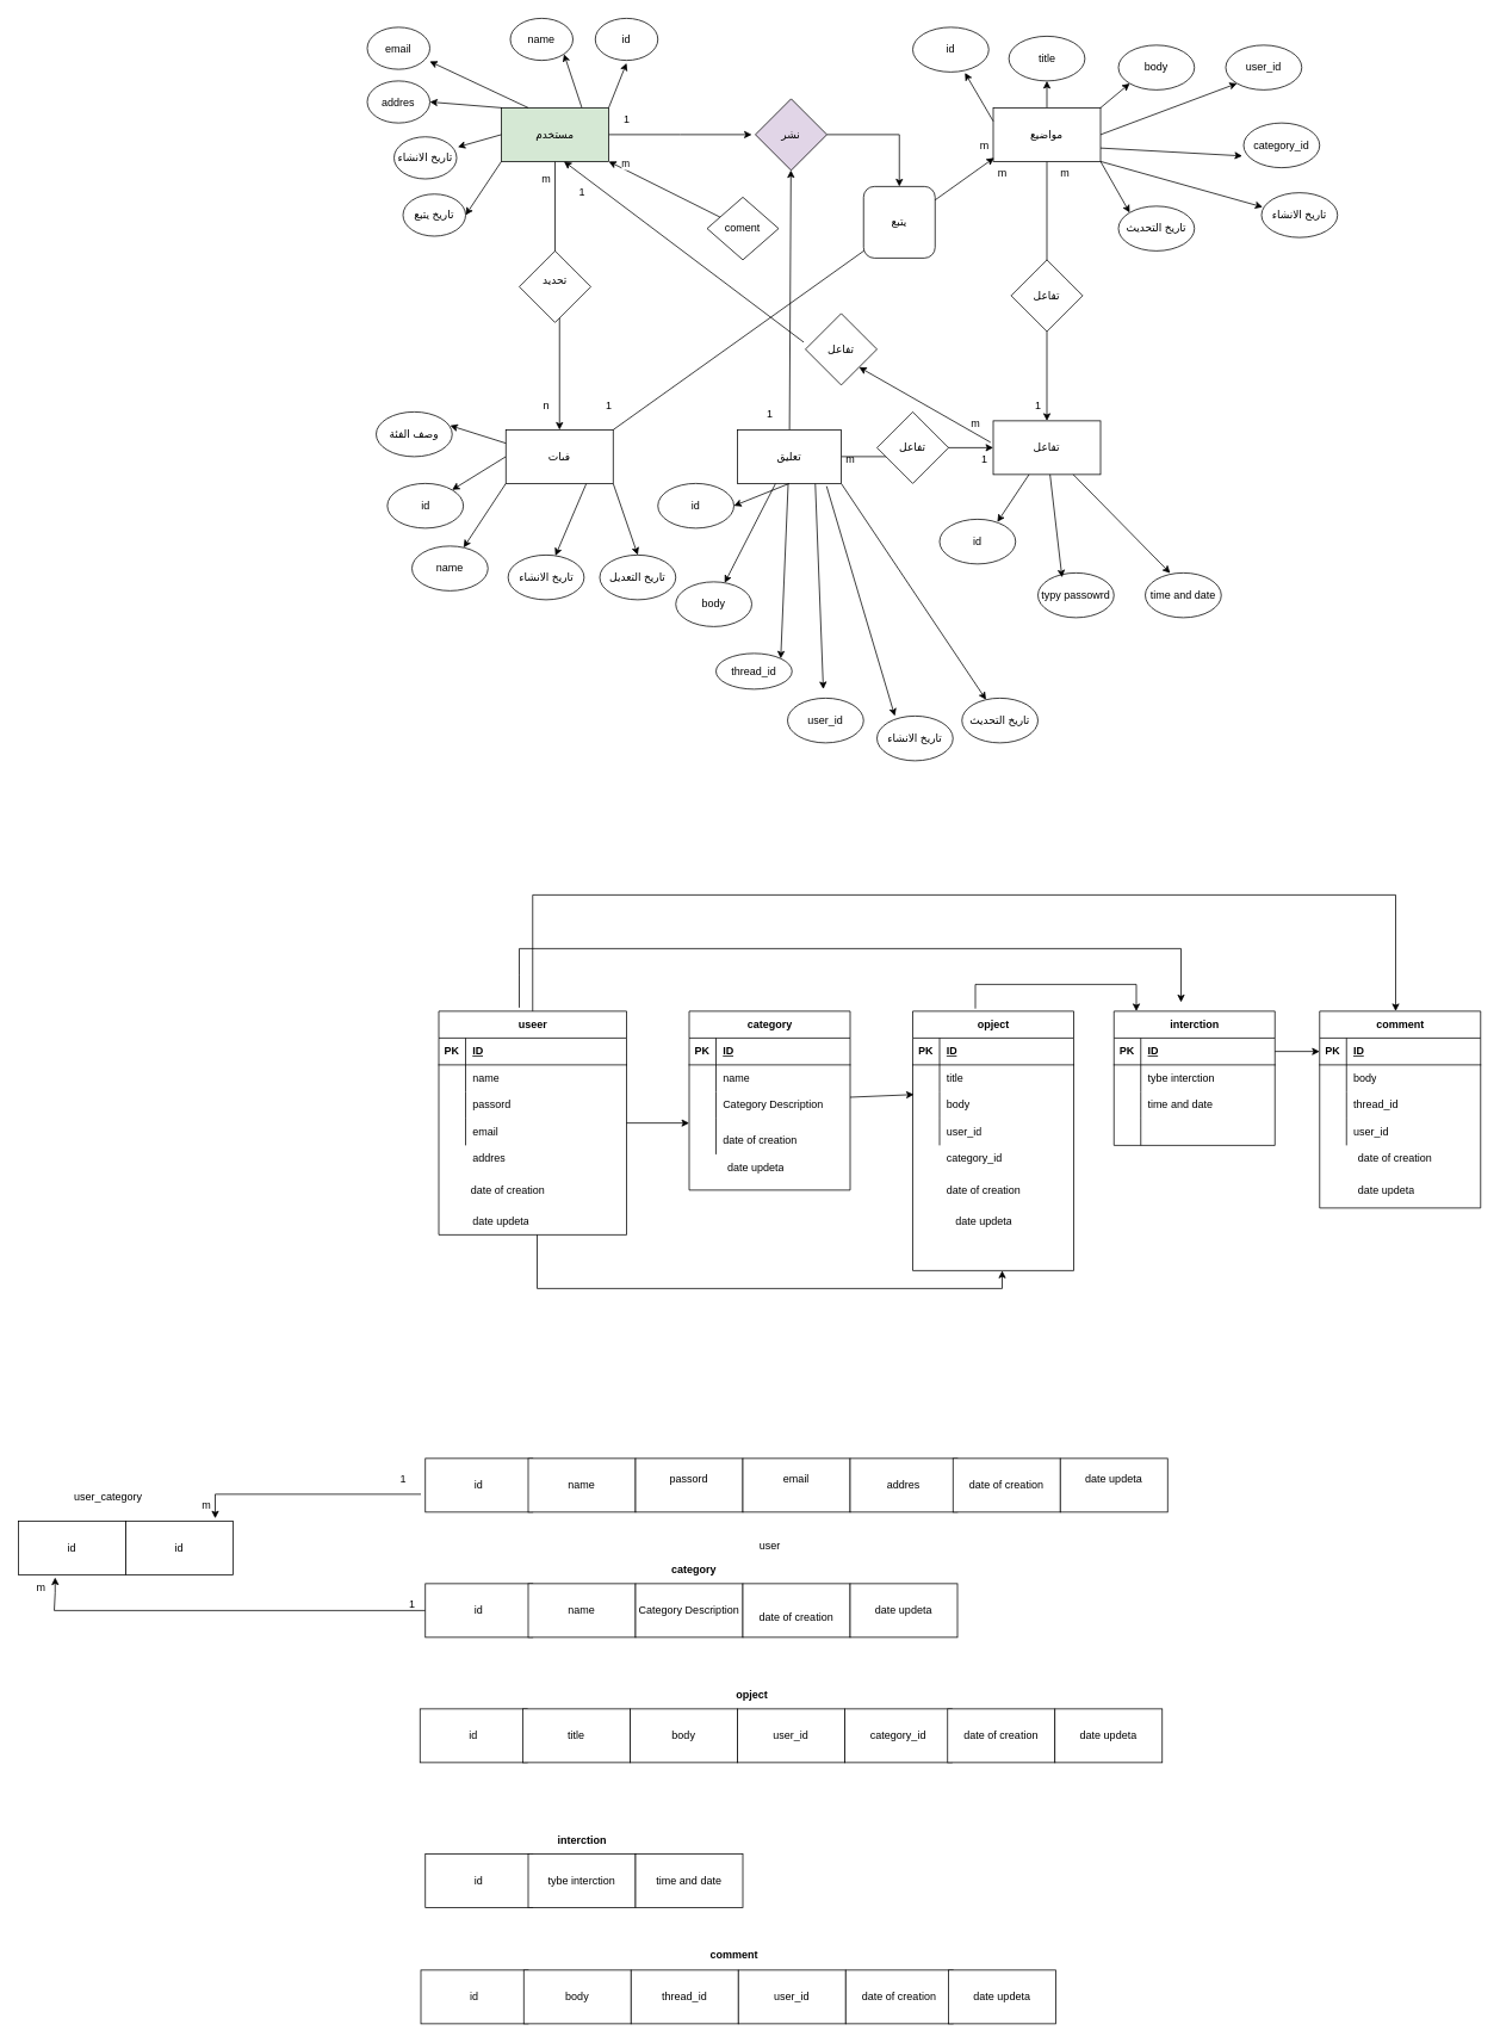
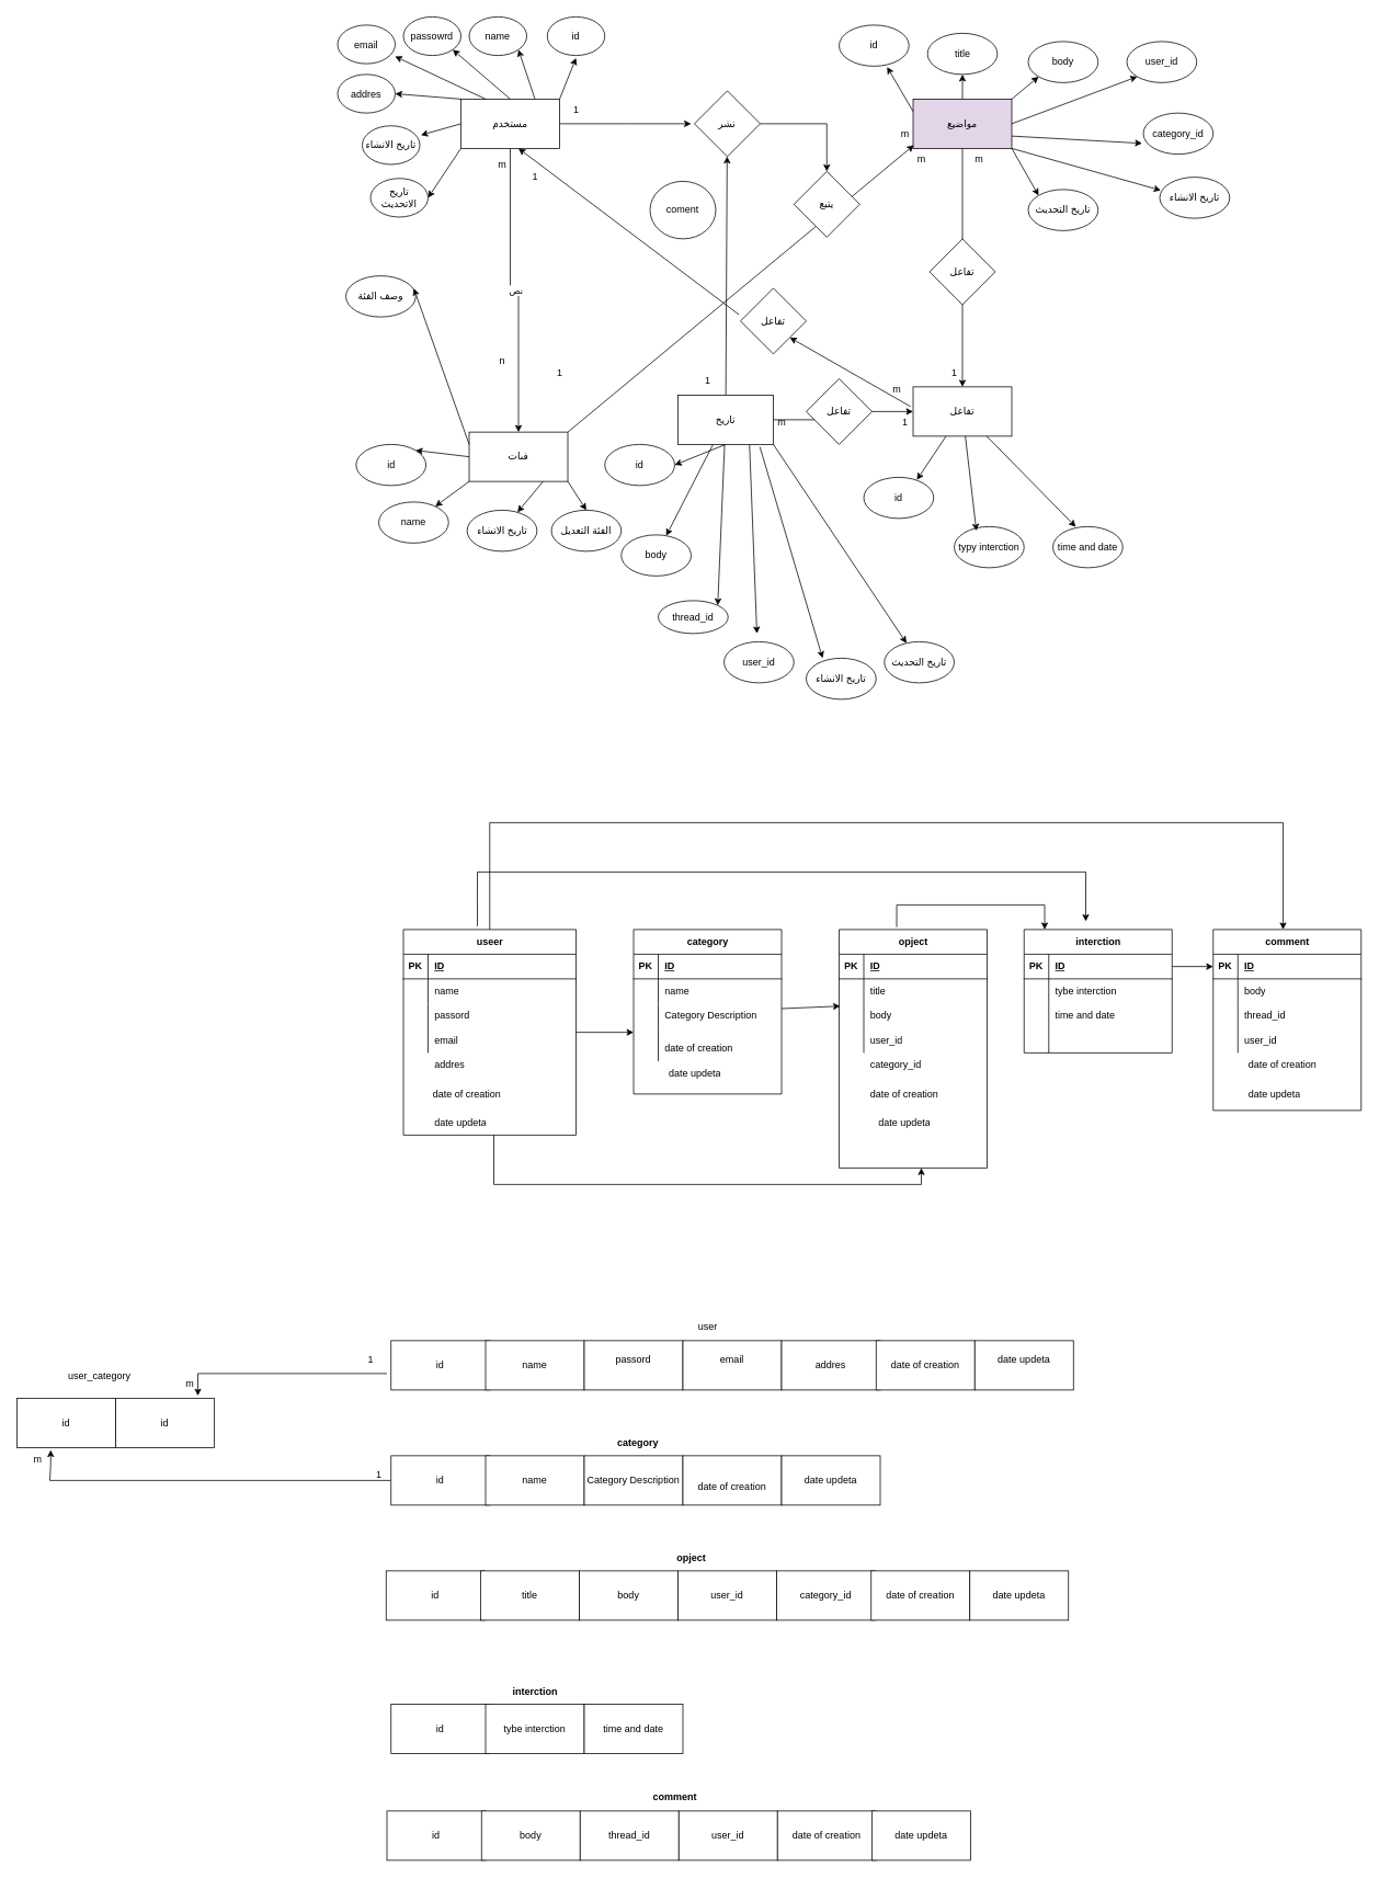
+ <mxCell id="54" value="passowrd" style="ellipse;whiteSpace=wrap;html=1;" parent="1" vertex="1"><mxGeometry x="490" y="20" width="70" height="47" as="geometry" /></mxCell>
+ <mxCell id="7" style="rounded=0;orthogonalLoop=1;jettySize=auto;html=1;exitX=0.5;exitY=0;exitDx=0;exitDy=0;entryX=1;entryY=1;entryDx=0;entryDy=0;" parent="1" source="10" target="54" edge="1"><mxGeometry relative="1" as="geometry" /></mxCell>
- <mxCell id="10" value="مستخدم" style="rounded=0;whiteSpace=wrap;html=1;fillColor=#d5e8d4;" parent="1" vertex="1"><mxGeometry x="560" y="120" width="120" height="60" as="geometry" /></mxCell>
+ <mxCell id="10" value="مستخدم" style="rounded=0;whiteSpace=wrap;html=1;" parent="1" vertex="1"><mxGeometry x="560" y="120" width="120" height="60" as="geometry" /></mxCell>
- <mxCell id="26" value="نشر" style="rhombus;whiteSpace=wrap;html=1;fillColor=#e1d5e7;" parent="1" vertex="1"><mxGeometry x="844" y="110" width="80" height="80" as="geometry" /></mxCell>
+ <mxCell id="26" value="نشر" style="rhombus;whiteSpace=wrap;html=1;" parent="1" vertex="1"><mxGeometry x="844" y="110" width="80" height="80" as="geometry" /></mxCell>
- <mxCell id="17" value="مواضيع" style="rounded=0;whiteSpace=wrap;html=1;" parent="1" vertex="1"><mxGeometry x="1110" y="120" width="120" height="60" as="geometry" /></mxCell>
+ <mxCell id="17" value="مواضيع" style="rounded=0;whiteSpace=wrap;html=1;fillColor=#e1d5e7;" parent="1" vertex="1"><mxGeometry x="1110" y="120" width="120" height="60" as="geometry" /></mxCell>
- <mxCell id="90" style="edgeStyle=none;rounded=0;orthogonalLoop=1;jettySize=auto;html=1;entryX=1;entryY=1;entryDx=0;entryDy=0;" edge="1" parent="1" source="92" target="10"><mxGeometry relative="1" as="geometry" /></mxCell>
- <mxCell id="91" value="m" style="edgeLabel;html=1;align=center;verticalAlign=middle;resizable=0;points=[];" vertex="1" connectable="0" parent="90"><mxGeometry x="0.731" y="-6" relative="1" as="geometry"><mxPoint x="-1" as="offset" /></mxGeometry></mxCell>
- <mxCell id="52" value="تاريخ يتبع" style="ellipse;whiteSpace=wrap;html=1;" parent="1" vertex="1"><mxGeometry x="450" y="216.5" width="70" height="47" as="geometry" /></mxCell>
+ <mxCell id="52" value="تاريخ الاتحديث" style="ellipse;whiteSpace=wrap;html=1;" parent="1" vertex="1"><mxGeometry x="450" y="216.5" width="70" height="47" as="geometry" /></mxCell>
- <mxCell id="43" value="يتبع" style="whiteSpace=wrap;html=1;rounded=1;" parent="1" vertex="1"><mxGeometry x="965" y="208" width="80" height="80" as="geometry" /></mxCell>
+ <mxCell id="43" value="يتبع" style="rhombus;whiteSpace=wrap;html=1;" parent="1" vertex="1"><mxGeometry x="965" y="208" width="80" height="80" as="geometry" /></mxCell>
- <mxCell id="92" value="coment" style="rhombus;whiteSpace=wrap;html=1;rounded=0;" vertex="1" parent="1"><mxGeometry x="790" y="220" width="80" height="70" as="geometry" /></mxCell>
+ <mxCell id="92" value="coment" style="ellipse;whiteSpace=wrap;html=1;" vertex="1" parent="1"><mxGeometry x="790" y="220" width="80" height="70" as="geometry" /></mxCell>
- <mxCell id="38" value="تحديد&lt;div&gt;&lt;br&gt;&lt;/div&gt;" style="rhombus;whiteSpace=wrap;html=1;" parent="1" vertex="1"><mxGeometry x="580" y="280" width="80" height="80" as="geometry" /></mxCell>
- <mxCell id="40" value="n" style="text;html=1;align=center;verticalAlign=middle;resizable=0;points=[];autosize=1;strokeColor=none;fillColor=none;" parent="1" vertex="1"><mxGeometry x="595" y="438" width="30" height="30" as="geometry" /></mxCell>
+ <mxCell id="40" value="n" style="text;html=1;align=center;verticalAlign=middle;resizable=0;points=[];autosize=1;strokeColor=none;fillColor=none;" parent="1" vertex="1"><mxGeometry x="595" y="423" width="30" height="30" as="geometry" /></mxCell>
- <mxCell id="60" value="وصف الفئة" style="ellipse;whiteSpace=wrap;html=1;" parent="1" vertex="1"><mxGeometry x="420" y="460" width="85" height="50" as="geometry" /></mxCell>
+ <mxCell id="60" value="وصف الفئة" style="ellipse;whiteSpace=wrap;html=1;" parent="1" vertex="1"><mxGeometry x="420" y="335" width="85" height="50" as="geometry" /></mxCell>
- <mxCell id="24" value="فىات" style="rounded=0;whiteSpace=wrap;html=1;" parent="1" vertex="1"><mxGeometry x="565" y="480" width="120" height="60" as="geometry" /></mxCell>
+ <mxCell id="24" value="فىات" style="rounded=0;whiteSpace=wrap;html=1;" parent="1" vertex="1"><mxGeometry x="570" y="525" width="120" height="60" as="geometry" /></mxCell>
- <mxCell id="32" value="تعليق" style="rounded=0;whiteSpace=wrap;html=1;" parent="1" vertex="1"><mxGeometry x="824" y="480" width="116" height="60" as="geometry" /></mxCell>
+ <mxCell id="32" value="تاريخ" style="rounded=0;whiteSpace=wrap;html=1;" parent="1" vertex="1"><mxGeometry x="824" y="480" width="116" height="60" as="geometry" /></mxCell>
- <mxCell id="67" value="تاريخ التعديل" style="ellipse;whiteSpace=wrap;html=1;" parent="1" vertex="1"><mxGeometry x="670" y="620" width="85" height="50" as="geometry" /></mxCell>
+ <mxCell id="67" value="الفئة التعديل" style="ellipse;whiteSpace=wrap;html=1;" parent="1" vertex="1"><mxGeometry x="670" y="620" width="85" height="50" as="geometry" /></mxCell>
- <mxCell id="85" value="typy passowrd" style="ellipse;whiteSpace=wrap;html=1;" vertex="1" parent="1"><mxGeometry x="1160" y="640" width="85" height="50" as="geometry" /></mxCell>
+ <mxCell id="85" value="typy interction" style="ellipse;whiteSpace=wrap;html=1;" vertex="1" parent="1"><mxGeometry x="1160" y="640" width="85" height="50" as="geometry" /></mxCell>
- <mxCell id="185" value="user" style="text;html=1;align=center;verticalAlign=middle;resizable=0;points=[];autosize=1;strokeColor=none;fillColor=none;" vertex="1" parent="1"><mxGeometry x="835" y="1713" width="50" height="30" as="geometry" /></mxCell>
+ <mxCell id="185" value="user" style="text;html=1;align=center;verticalAlign=middle;resizable=0;points=[];autosize=1;strokeColor=none;fillColor=none;" vertex="1" parent="1"><mxGeometry x="835" y="1598" width="50" height="30" as="geometry" /></mxCell>
